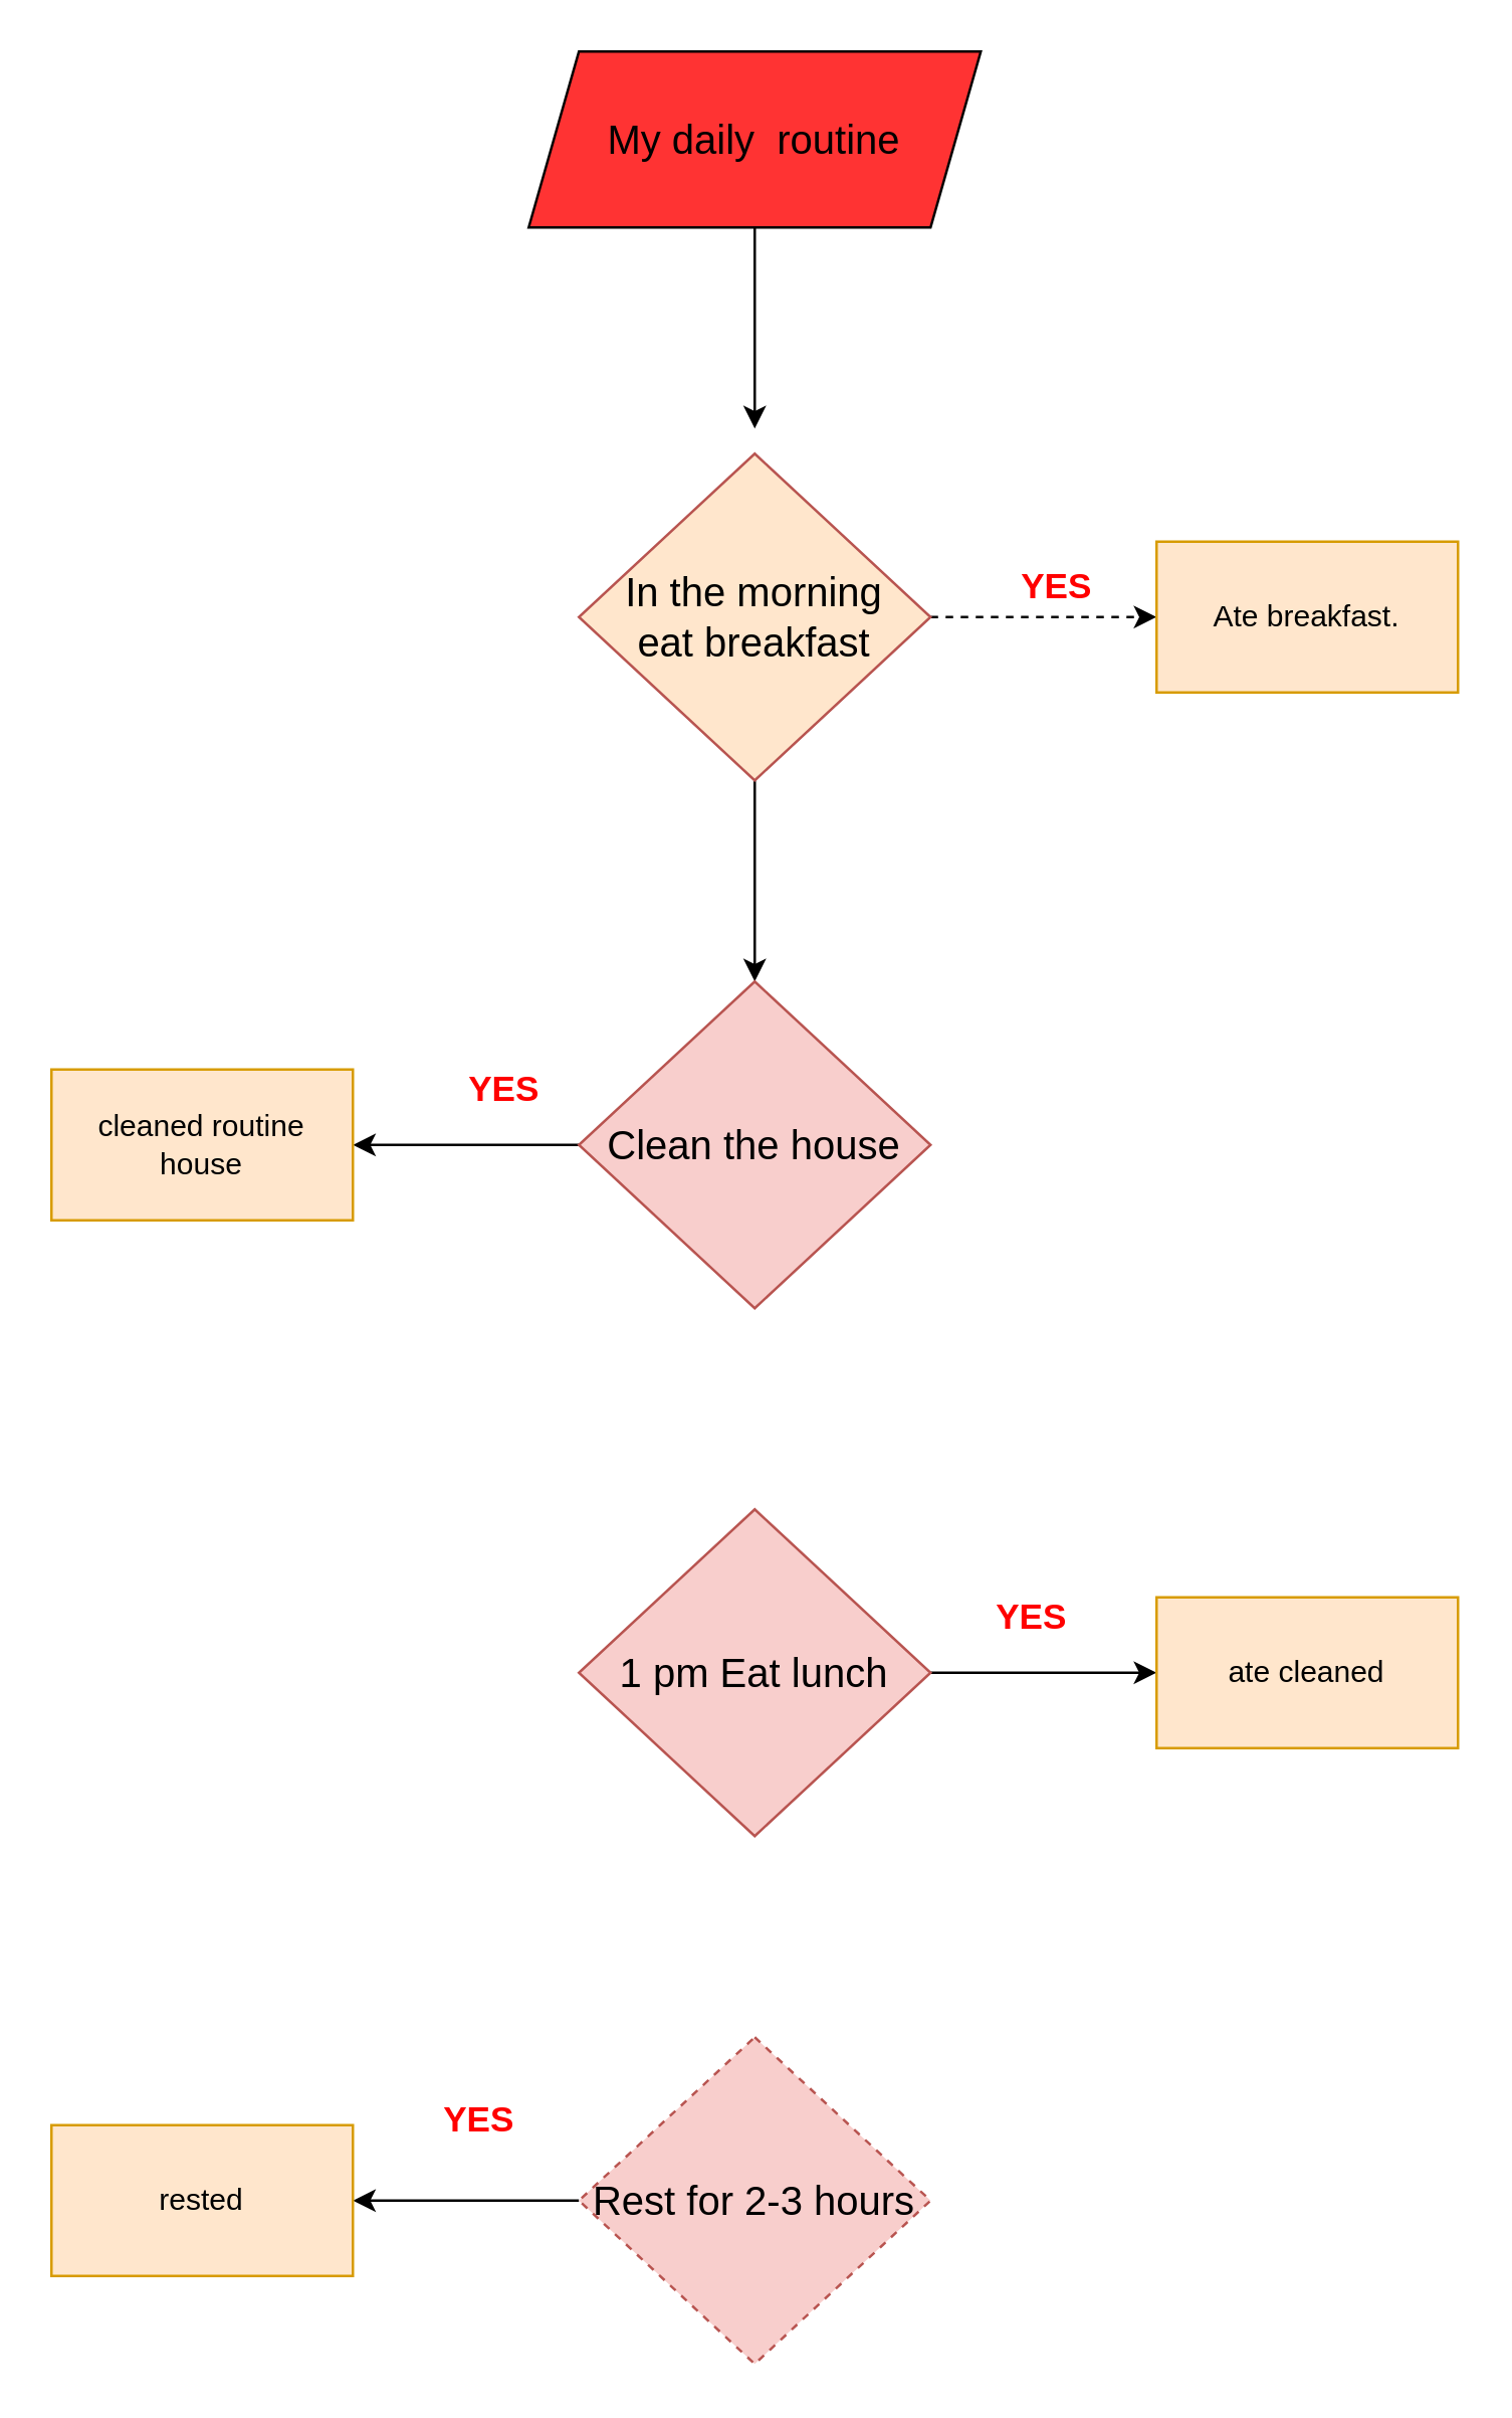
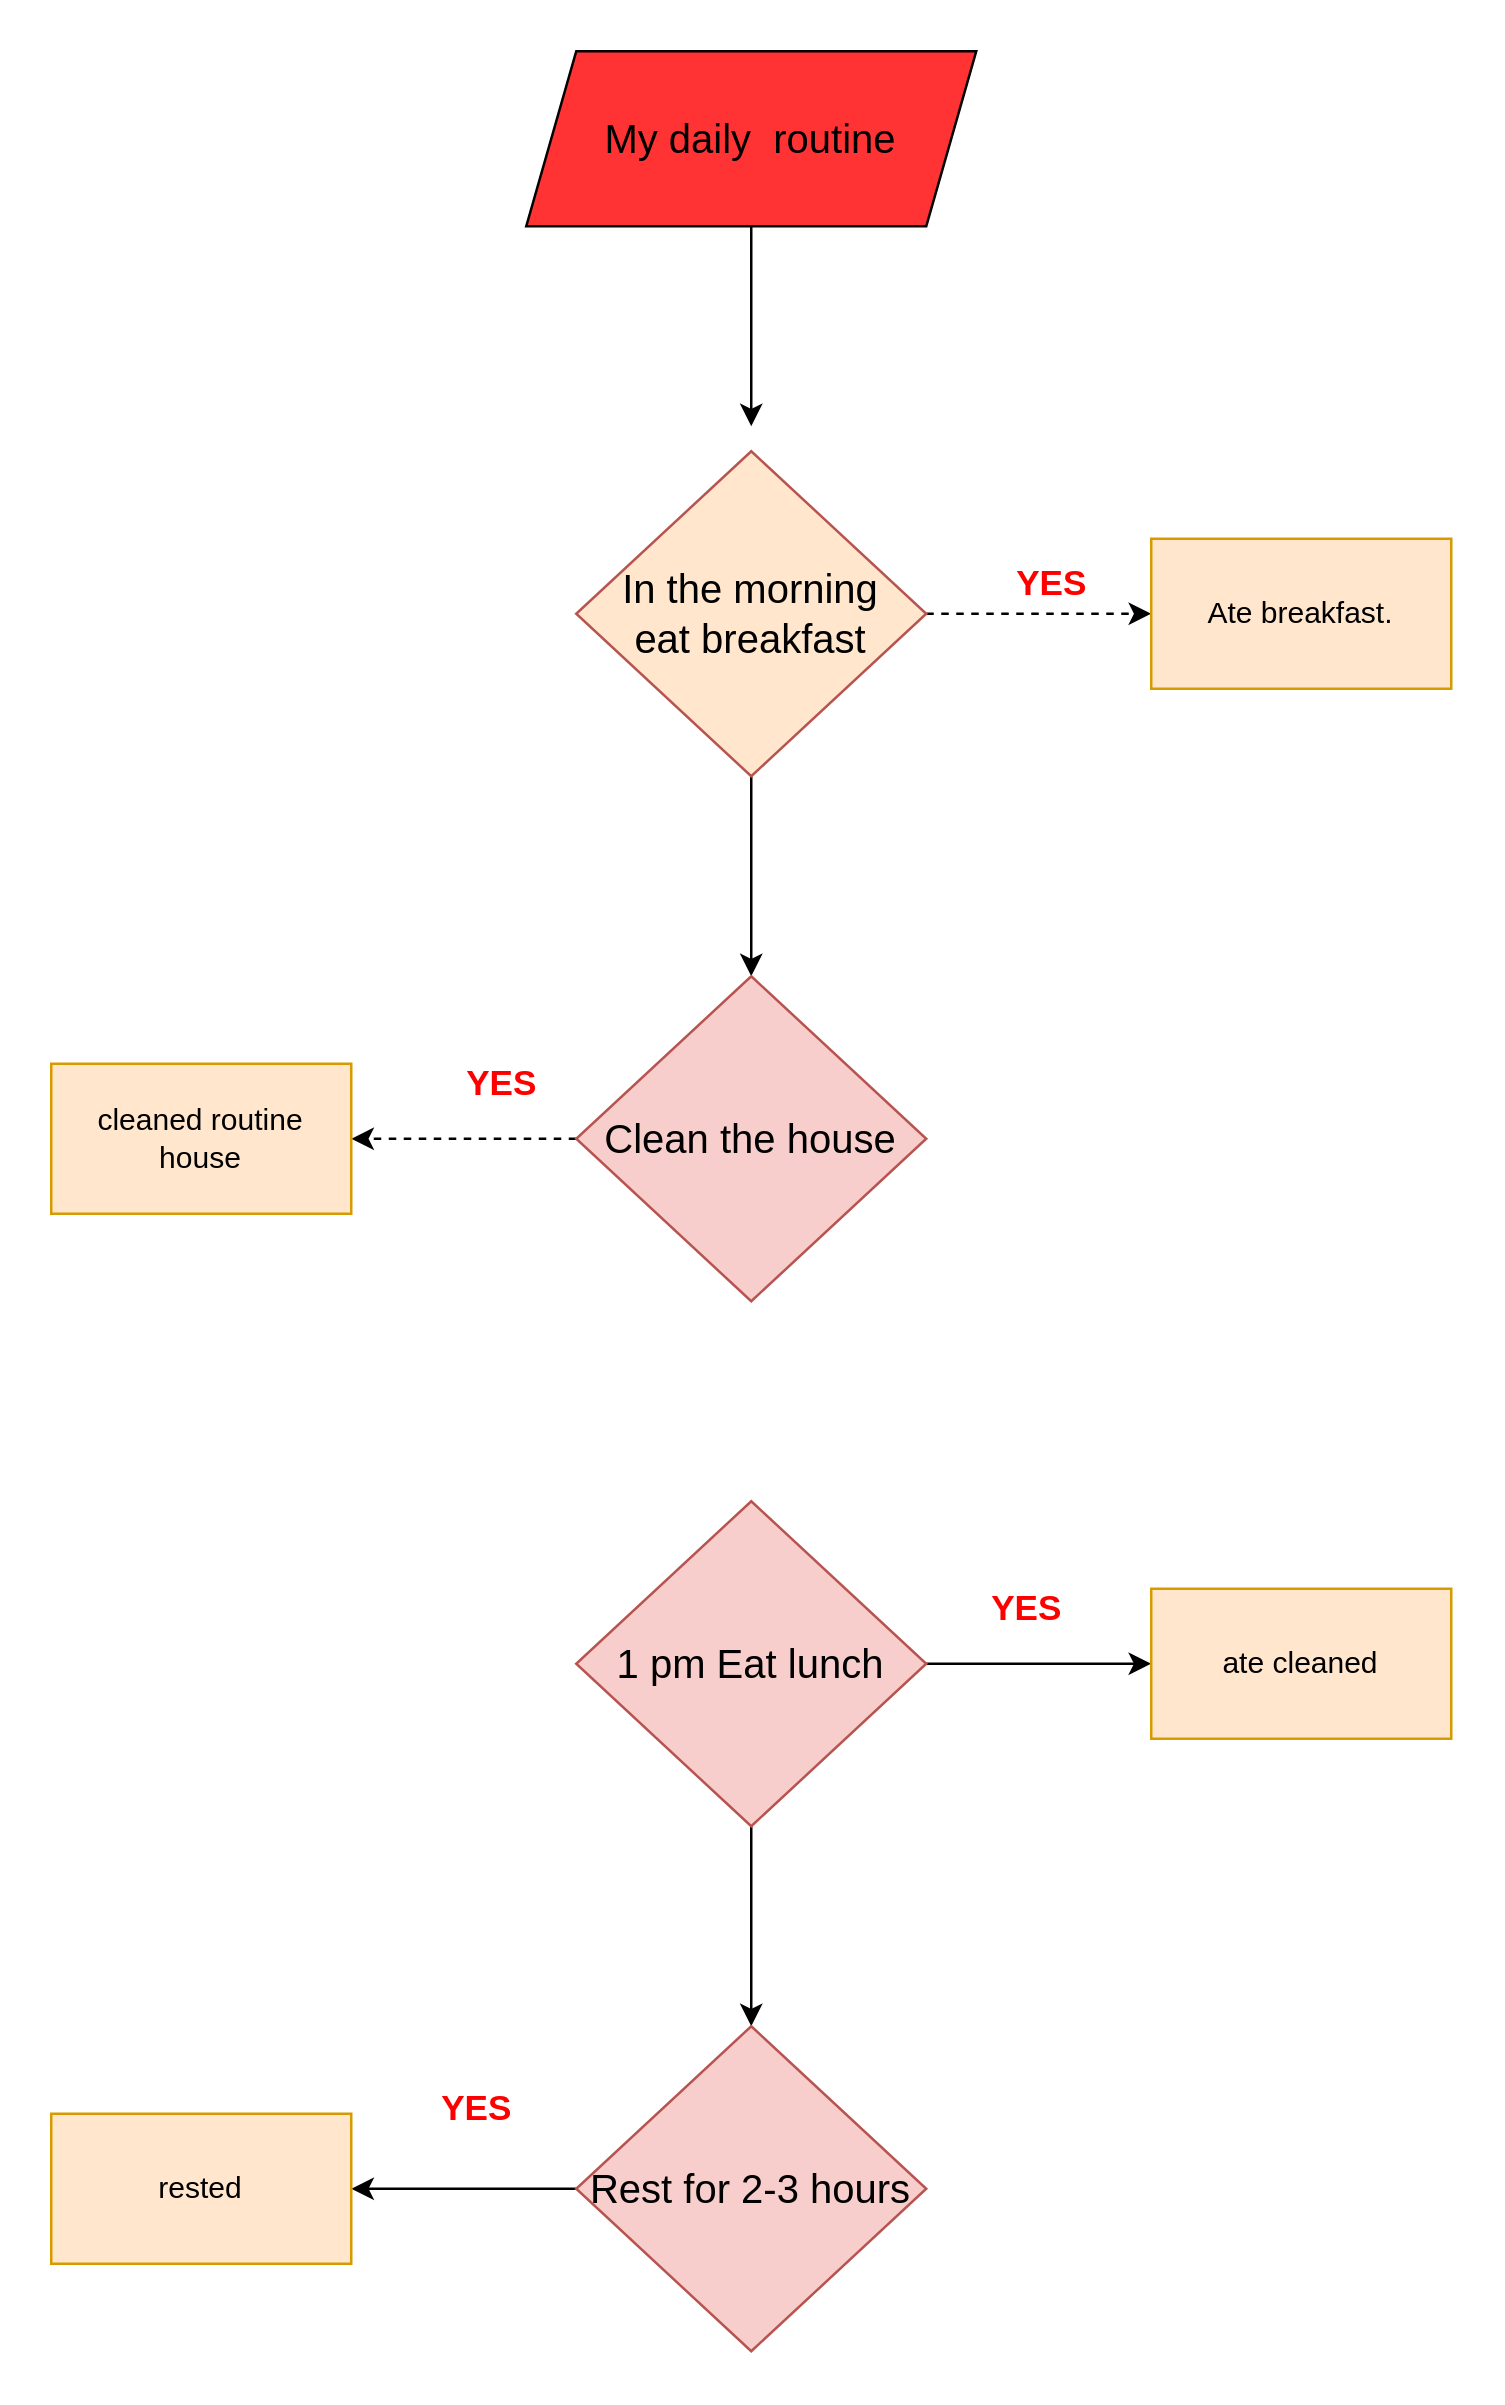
- <mxCell id="9" value="" style="edgeStyle=orthogonalEdgeStyle;rounded=0;orthogonalLoop=1;jettySize=auto;html=1;" parent="1" source="10" target="11" edge="1"><mxGeometry relative="1" as="geometry" /></mxCell>
+ <mxCell id="9" value="" style="edgeStyle=orthogonalEdgeStyle;rounded=0;orthogonalLoop=1;jettySize=auto;html=1;dashed=1;" parent="1" source="10" target="11" edge="1"><mxGeometry relative="1" as="geometry" /></mxCell>
+ <mxCell id="15" value="" style="edgeStyle=orthogonalEdgeStyle;rounded=0;orthogonalLoop=1;jettySize=auto;html=1;" parent="1" source="16" target="20" edge="1"><mxGeometry relative="1" as="geometry" /></mxCell>
- <mxCell id="20" value="&lt;font size=&quot;3&quot;&gt;Rest for 2-3 hours&lt;/font&gt;" style="rhombus;whiteSpace=wrap;html=1;fillColor=#f8cecc;strokeColor=#b85450;dashed=1;" parent="1" vertex="1"><mxGeometry x="230" y="810" width="140" height="130" as="geometry" /></mxCell>
+ <mxCell id="20" value="&lt;font size=&quot;3&quot;&gt;Rest for 2-3 hours&lt;/font&gt;" style="rhombus;whiteSpace=wrap;html=1;fillColor=#f8cecc;strokeColor=#b85450;" parent="1" vertex="1"><mxGeometry x="230" y="810" width="140" height="130" as="geometry" /></mxCell>
